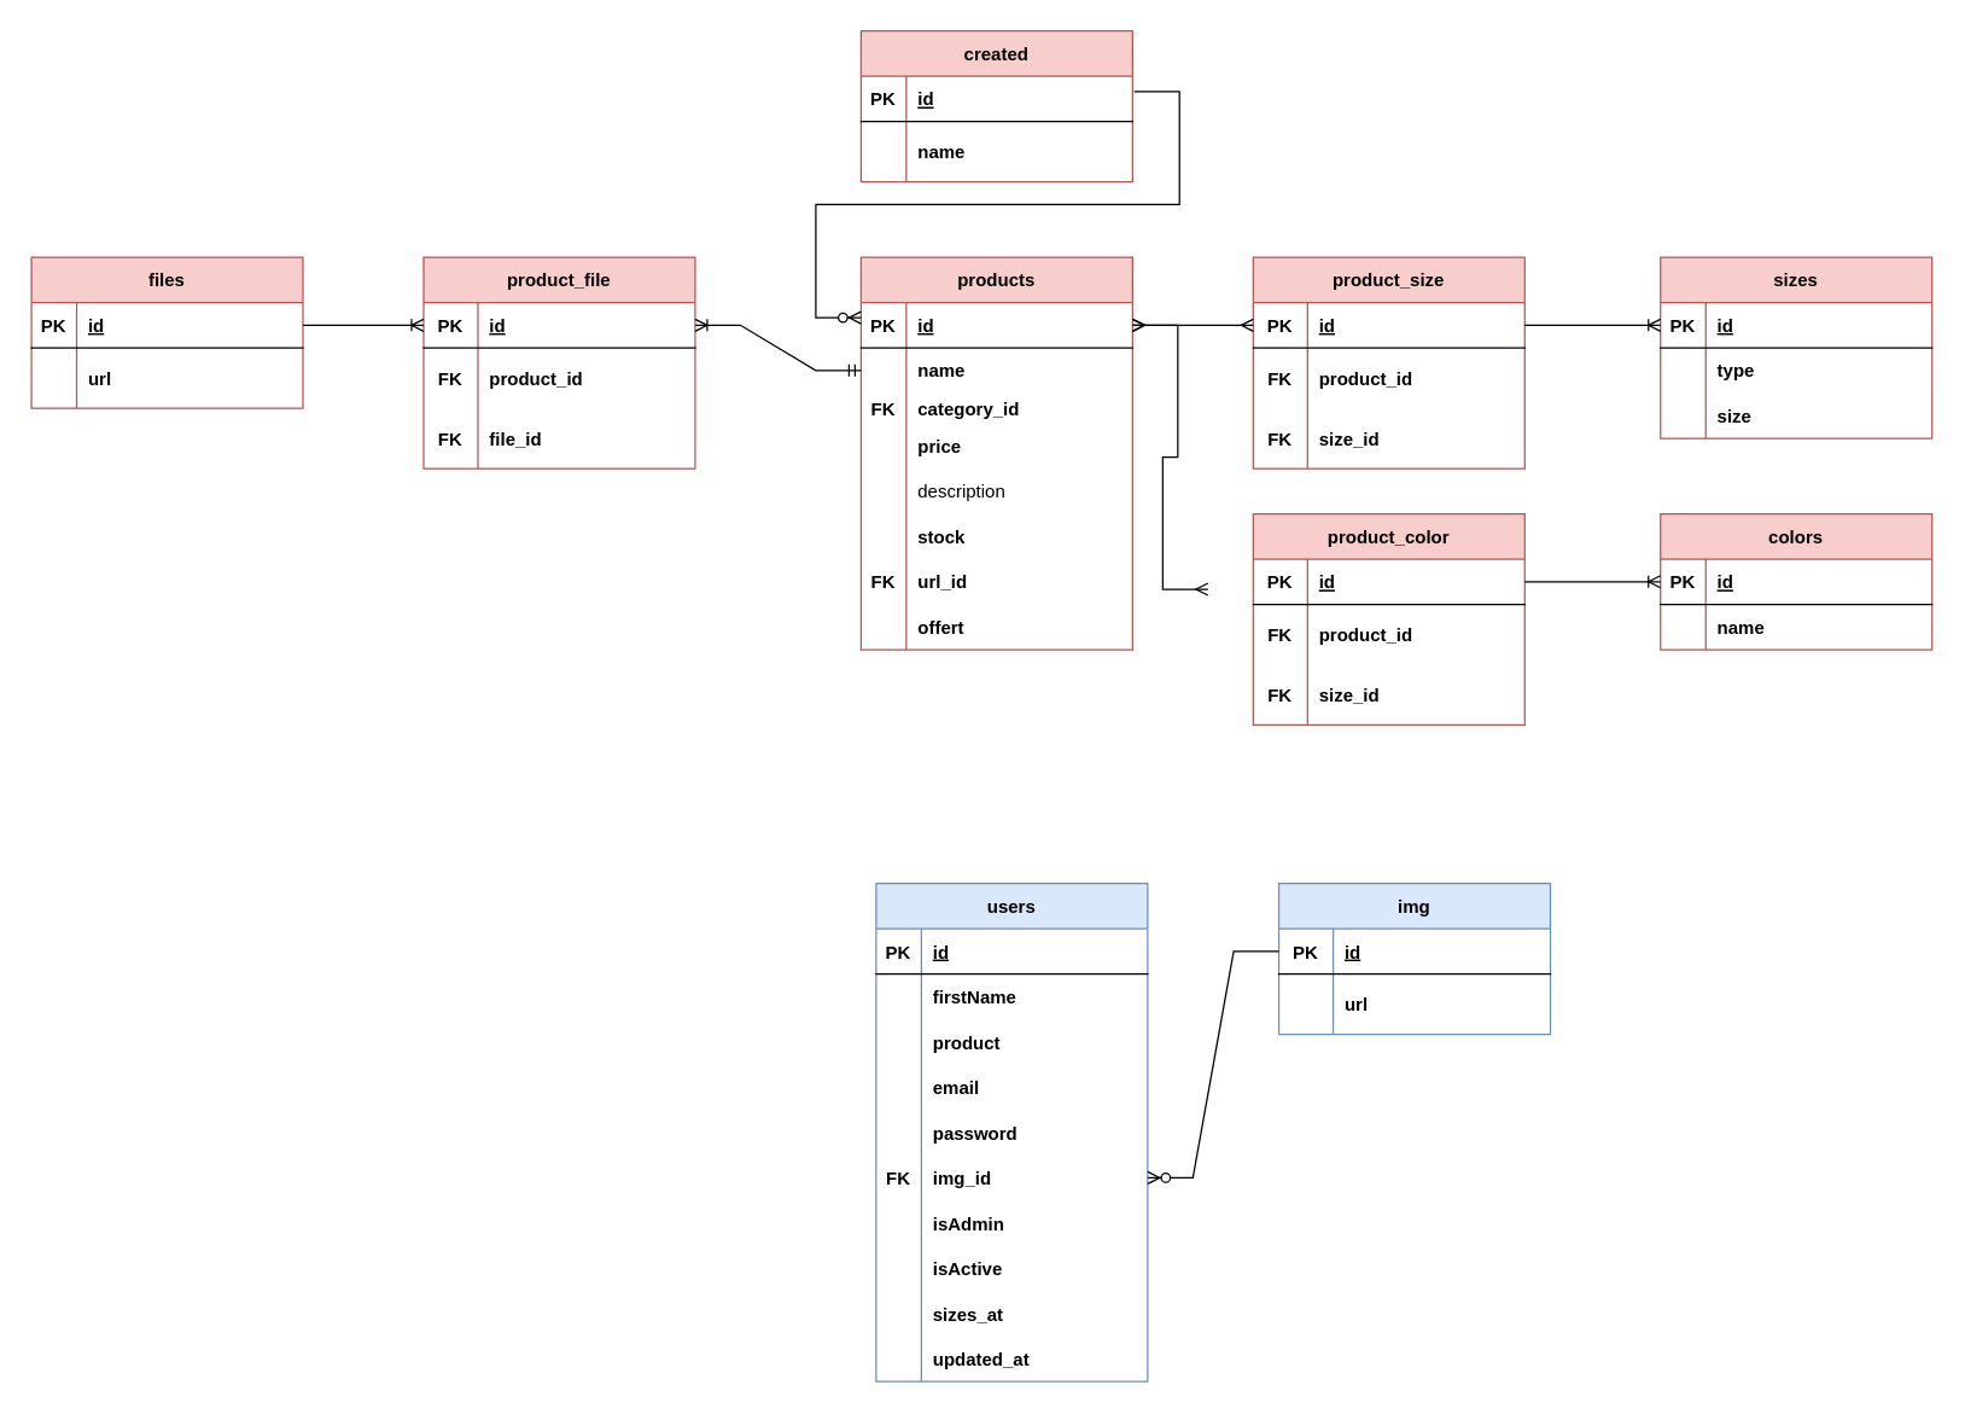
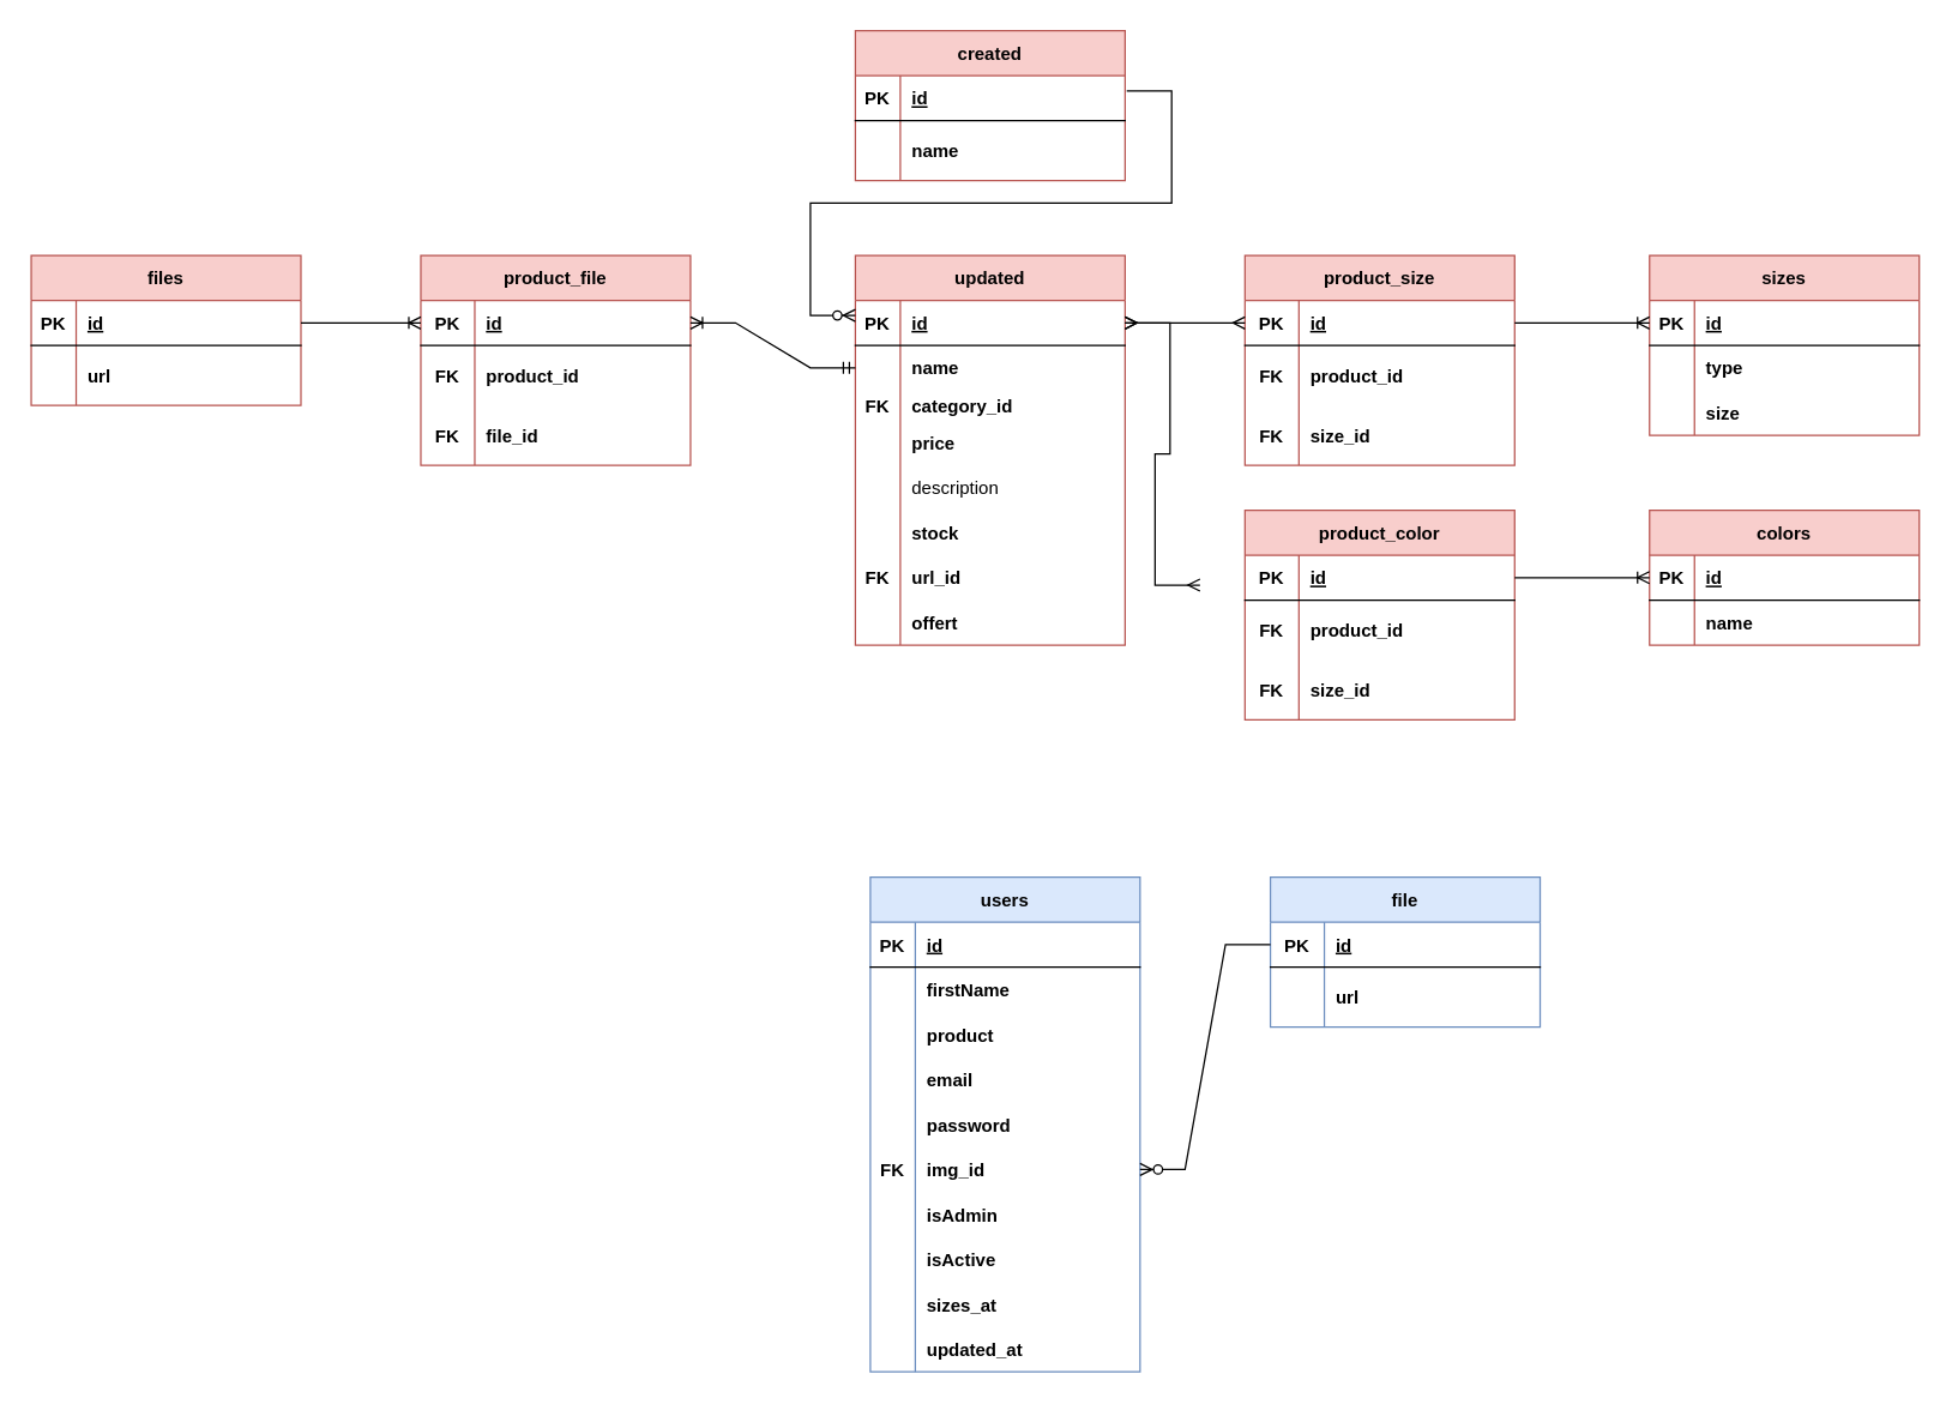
- <mxCell id="2" value="products" style="shape=table;startSize=30;container=1;collapsible=1;childLayout=tableLayout;fixedRows=1;rowLines=0;fontStyle=1;align=center;resizeLast=1;labelBackgroundColor=none;labelBorderColor=none;fillColor=#f8cecc;strokeColor=#b85450;" parent="1" vertex="1"><mxGeometry x="570" y="170" width="180" height="260" as="geometry" /></mxCell>
+ <mxCell id="2" value="updated" style="shape=table;startSize=30;container=1;collapsible=1;childLayout=tableLayout;fixedRows=1;rowLines=0;fontStyle=1;align=center;resizeLast=1;labelBackgroundColor=none;labelBorderColor=none;fillColor=#f8cecc;strokeColor=#b85450;" parent="1" vertex="1"><mxGeometry x="570" y="170" width="180" height="260" as="geometry" /></mxCell>
- <mxCell id="104" value="img" style="shape=table;startSize=30;container=1;collapsible=1;childLayout=tableLayout;fixedRows=1;rowLines=0;fontStyle=1;align=center;resizeLast=1;labelBorderColor=none;verticalAlign=middle;fillColor=#dae8fc;strokeColor=#6c8ebf;" parent="1" vertex="1"><mxGeometry x="847" y="585" width="180" height="100" as="geometry" /></mxCell>
+ <mxCell id="104" value="file" style="shape=table;startSize=30;container=1;collapsible=1;childLayout=tableLayout;fixedRows=1;rowLines=0;fontStyle=1;align=center;resizeLast=1;labelBorderColor=none;verticalAlign=middle;fillColor=#dae8fc;strokeColor=#6c8ebf;" parent="1" vertex="1"><mxGeometry x="847" y="585" width="180" height="100" as="geometry" /></mxCell>
